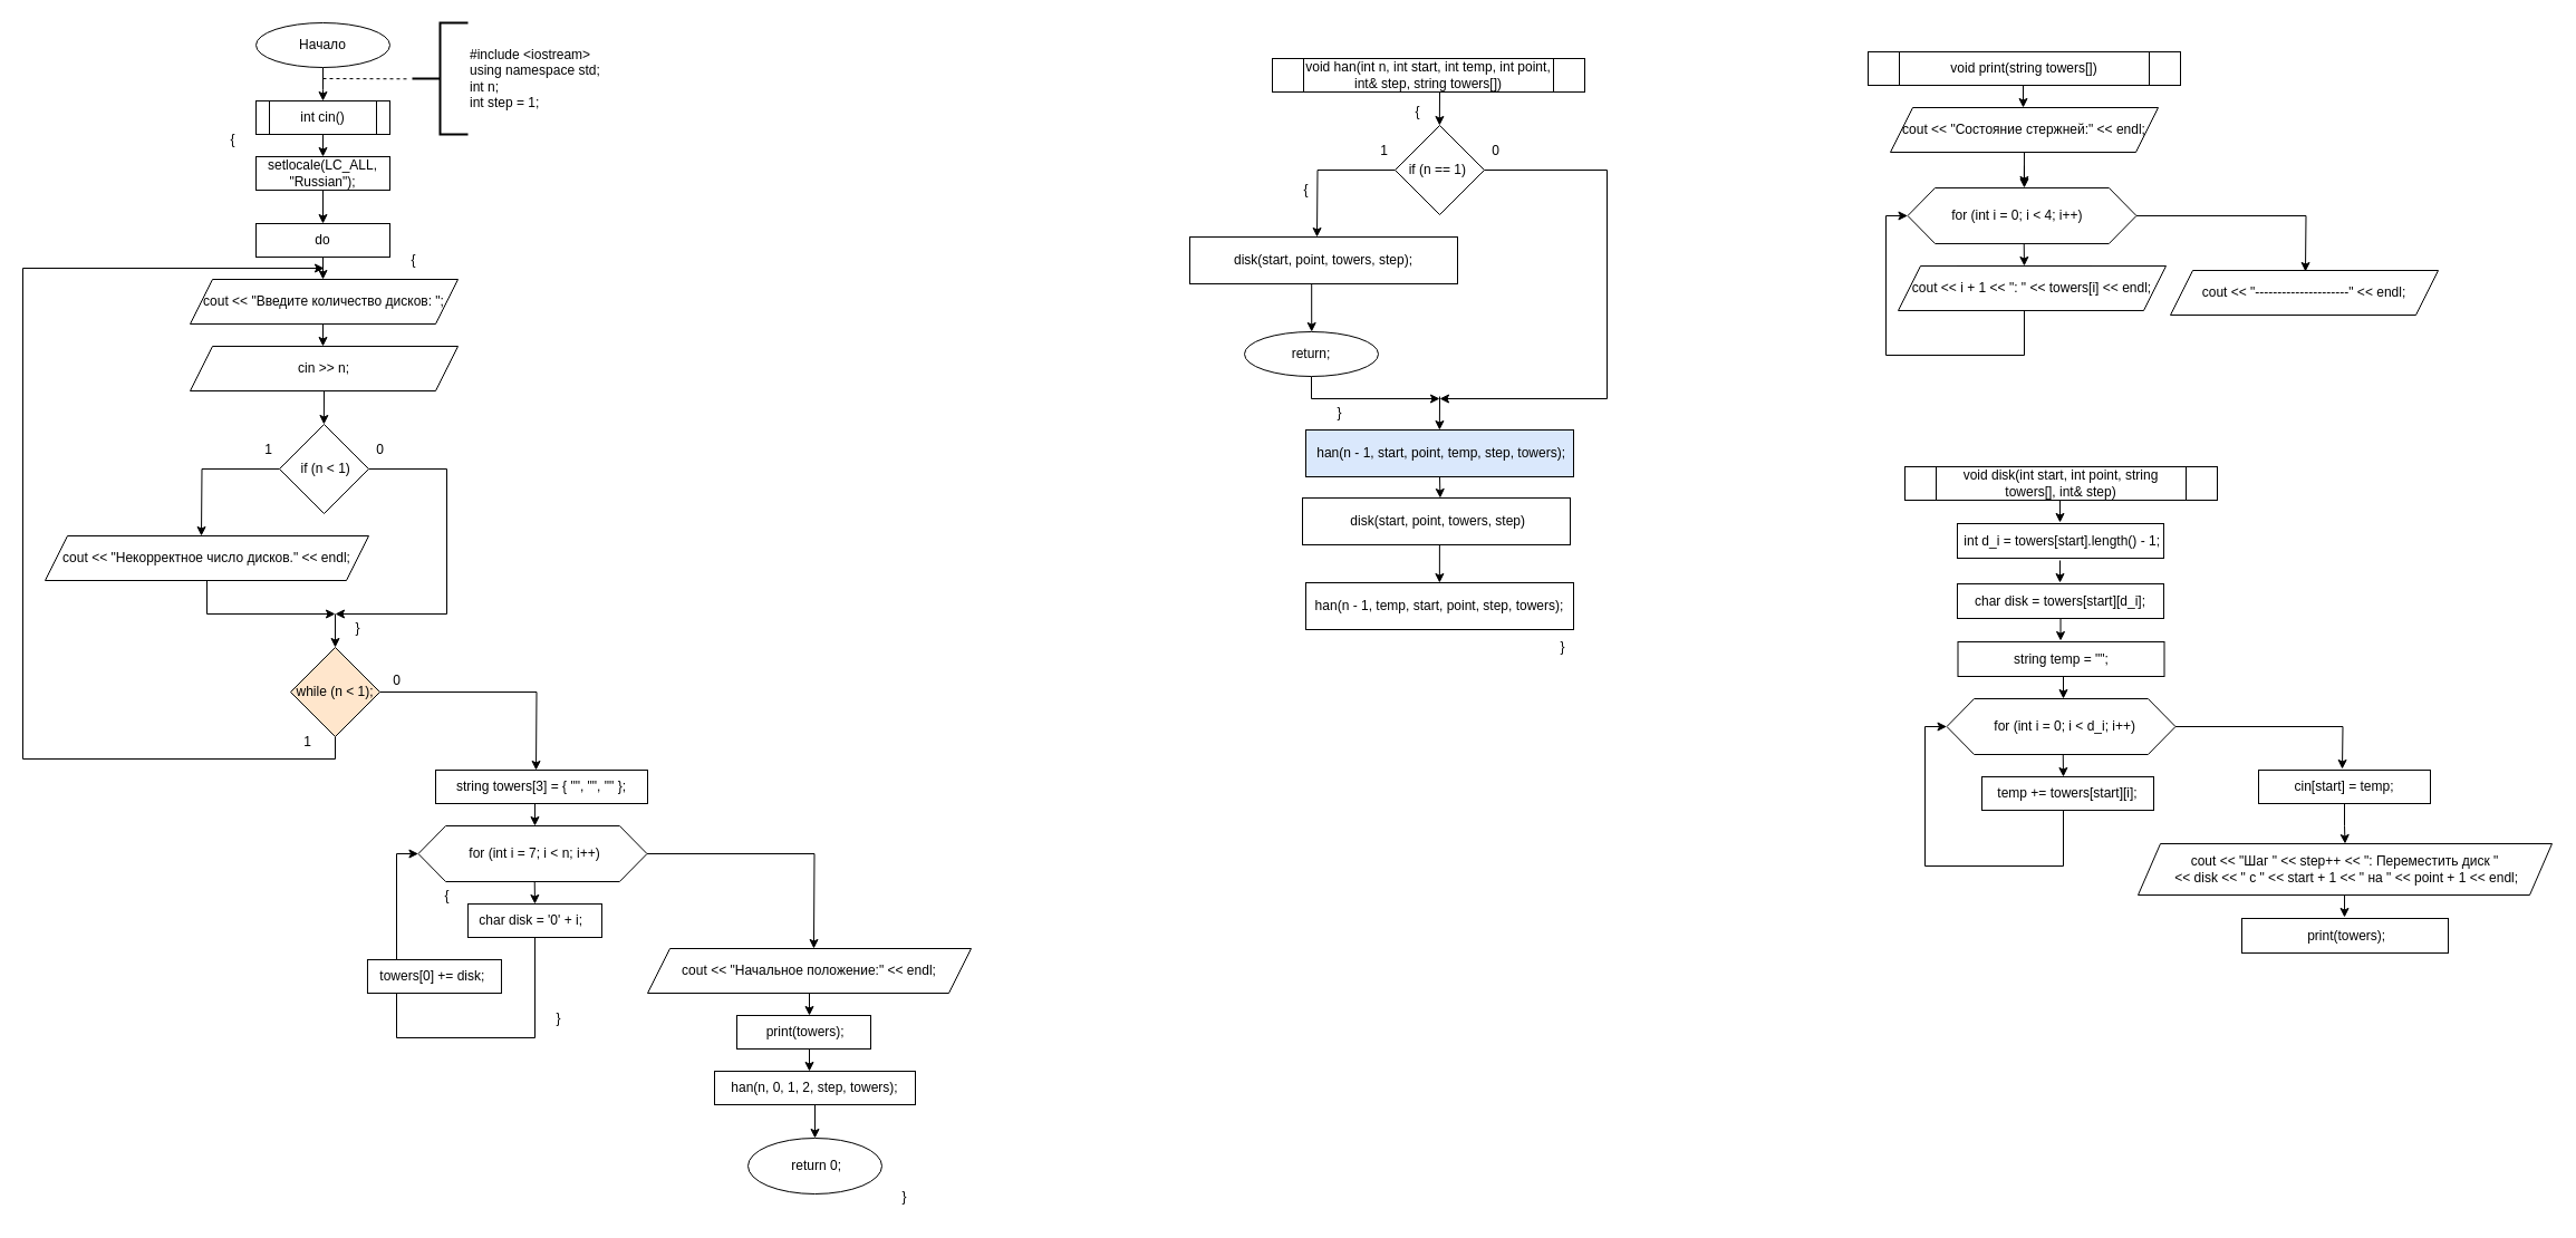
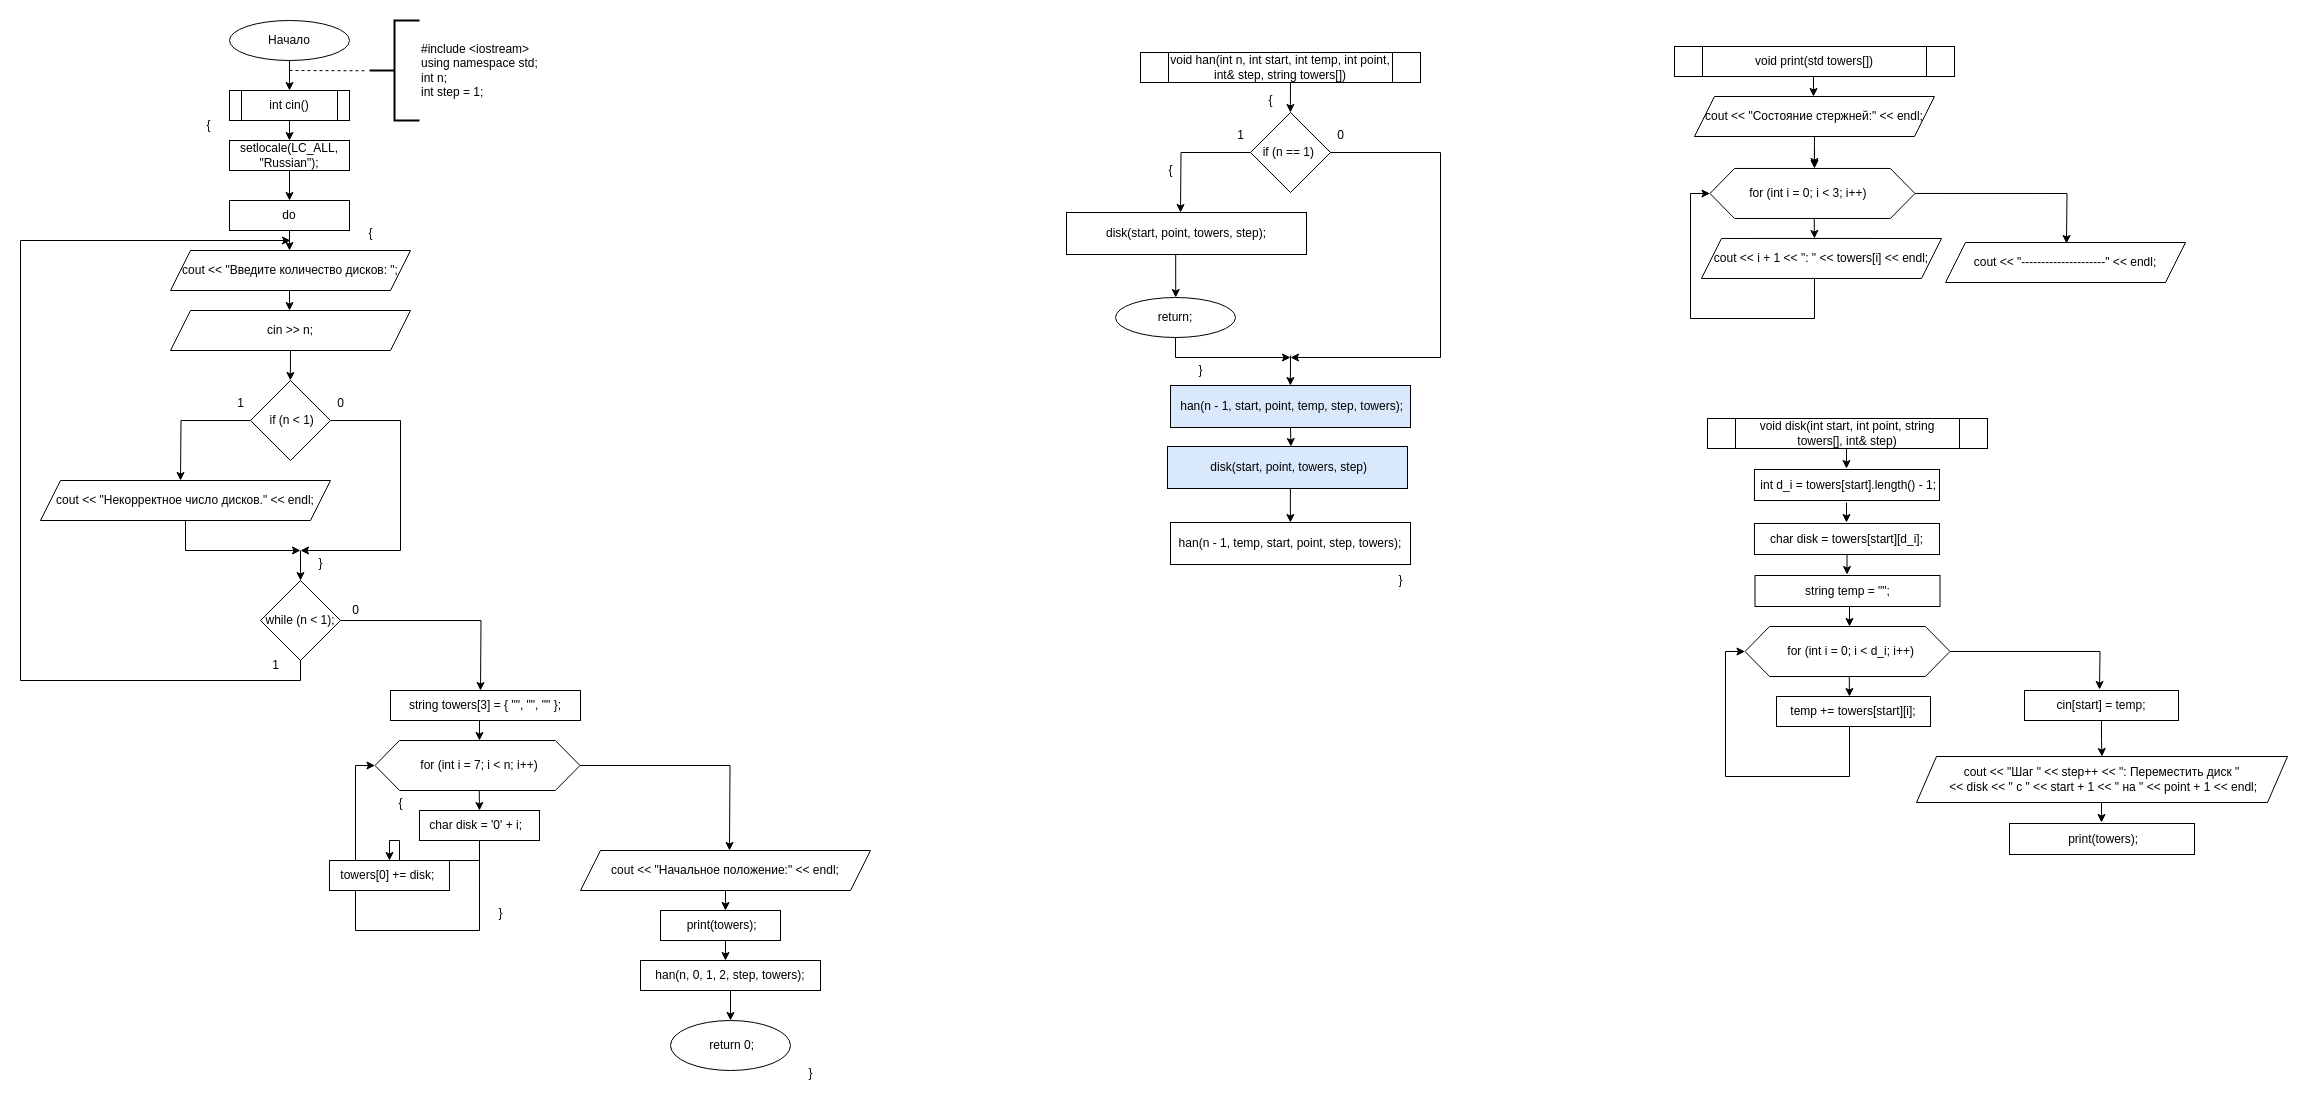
- <mxCell id="73" value="void print(string towers[])" style="shape=process;whiteSpace=wrap;html=1;backgroundOutline=1;" vertex="1" parent="1"><mxGeometry x="1674" y="46" width="280" height="30" as="geometry" /></mxCell>
+ <mxCell id="73" value="void print(std towers[])" style="shape=process;whiteSpace=wrap;html=1;backgroundOutline=1;" vertex="1" parent="1"><mxGeometry x="1674" y="46" width="280" height="30" as="geometry" /></mxCell>
- <mxCell id="81" value="for (int i = 0; i &amp;lt; 4; i++)&amp;nbsp;" style="text;html=1;align=center;verticalAlign=middle;whiteSpace=wrap;rounded=0;" vertex="1" parent="1"><mxGeometry x="1745" y="177.98" width="128.97" height="30" as="geometry" /></mxCell>
+ <mxCell id="81" value="for (int i = 0; i &amp;lt; 3; i++)&amp;nbsp;" style="text;html=1;align=center;verticalAlign=middle;whiteSpace=wrap;rounded=0;" vertex="1" parent="1"><mxGeometry x="1745" y="177.98" width="128.97" height="30" as="geometry" /></mxCell>
- <mxCell id="72" value="&amp;nbsp;disk(start, point, towers, step)" style="rounded=0;whiteSpace=wrap;html=1;" vertex="1" parent="1"><mxGeometry x="1167" y="446" width="240" height="42" as="geometry" /></mxCell>
+ <mxCell id="72" value="&amp;nbsp;disk(start, point, towers, step)" style="rounded=0;whiteSpace=wrap;html=1;fillColor=#dae8fc;" vertex="1" parent="1"><mxGeometry x="1167" y="446" width="240" height="42" as="geometry" /></mxCell>
- <mxCell id="22" value="while (n &amp;lt; 1);" style="rhombus;whiteSpace=wrap;html=1;fillColor=#ffe6cc;" parent="1" vertex="1"><mxGeometry x="260" y="580" width="80" height="80" as="geometry" /></mxCell>
+ <mxCell id="22" value="while (n &amp;lt; 1);" style="rhombus;whiteSpace=wrap;html=1;" parent="1" vertex="1"><mxGeometry x="260" y="580" width="80" height="80" as="geometry" /></mxCell>
+ <mxCell id="58" style="edgeStyle=orthogonalEdgeStyle;rounded=0;orthogonalLoop=1;jettySize=auto;html=1;exitX=0.5;exitY=1;exitDx=0;exitDy=0;entryX=0.5;entryY=0;entryDx=0;entryDy=0;" edge="1" parent="1" source="59" target="60"><mxGeometry relative="1" as="geometry" /></mxCell>
